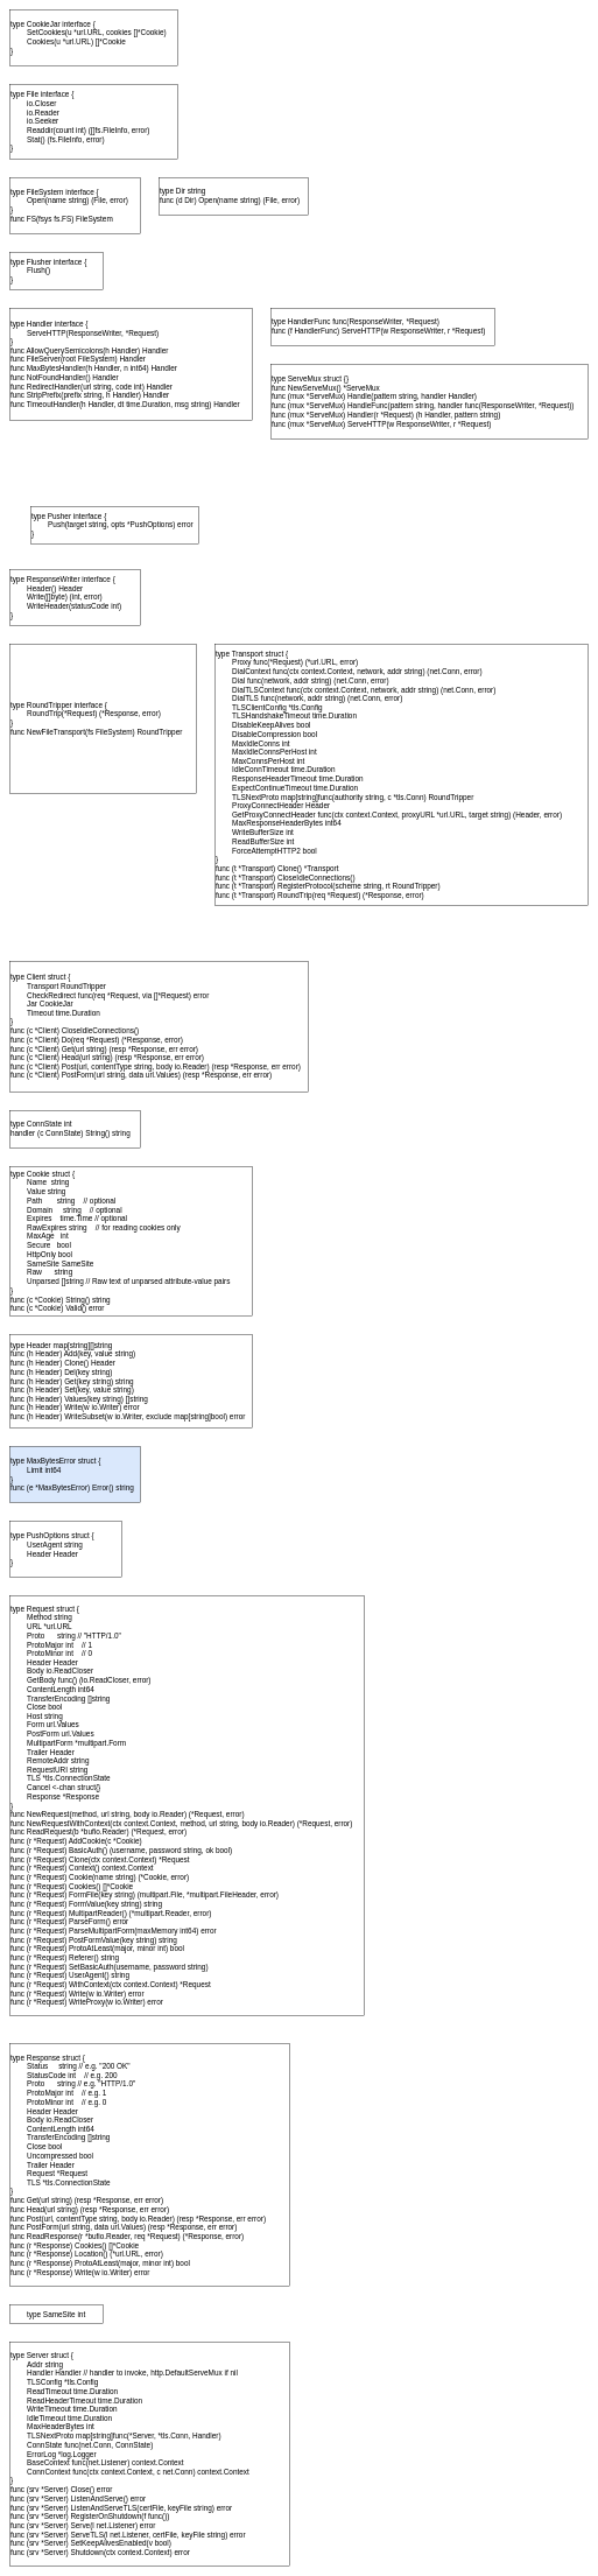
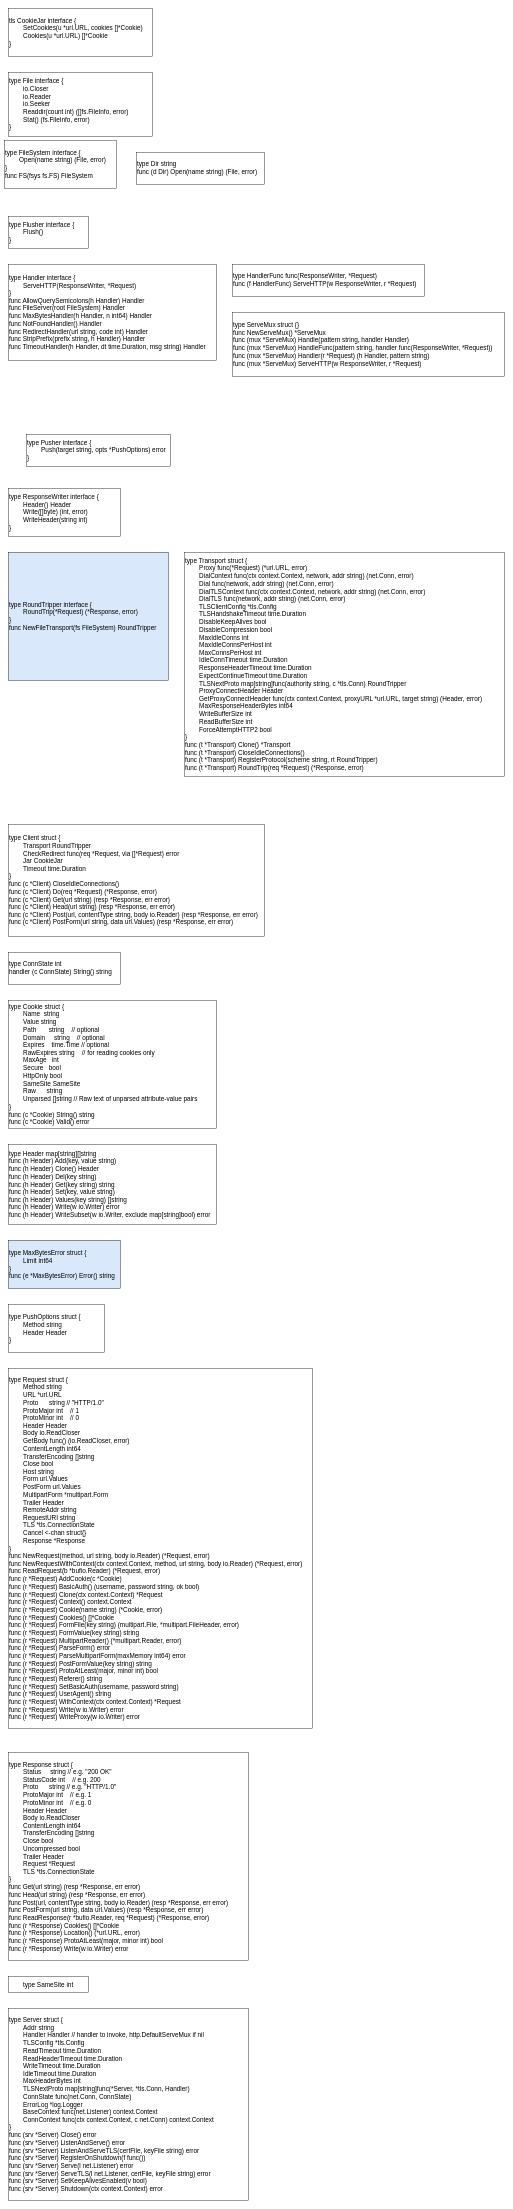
- <mxCell id="2" value="&lt;div style=&quot;font-size: 16px&quot;&gt;&lt;font style=&quot;font-size: 16px&quot;&gt;type CookieJar interface {&lt;/font&gt;&lt;/div&gt;&lt;div style=&quot;font-size: 16px&quot;&gt;&lt;font style=&quot;font-size: 16px&quot;&gt;&lt;span style=&quot;white-space: pre&quot;&gt;&#09;&lt;/span&gt;SetCookies(u *url.URL, cookies []*Cookie)&lt;/font&gt;&lt;/div&gt;&lt;div style=&quot;font-size: 16px&quot;&gt;&lt;font style=&quot;font-size: 16px&quot;&gt;&lt;span style=&quot;white-space: pre&quot;&gt;&#09;&lt;/span&gt;Cookies(u *url.URL) []*Cookie&lt;/font&gt;&lt;/div&gt;&lt;div style=&quot;font-size: 16px&quot;&gt;&lt;font style=&quot;font-size: 16px&quot;&gt;}&lt;/font&gt;&lt;/div&gt;" style="rounded=0;whiteSpace=wrap;html=1;align=left;" vertex="1" parent="1"><mxGeometry x="20" y="20" width="360" height="120" as="geometry" /></mxCell>
+ <mxCell id="2" value="&lt;div style=&quot;font-size: 16px&quot;&gt;&lt;font style=&quot;font-size: 16px&quot;&gt;tls CookieJar interface {&lt;/font&gt;&lt;/div&gt;&lt;div style=&quot;font-size: 16px&quot;&gt;&lt;font style=&quot;font-size: 16px&quot;&gt;&lt;span style=&quot;white-space: pre&quot;&gt;&#09;&lt;/span&gt;SetCookies(u *url.URL, cookies []*Cookie)&lt;/font&gt;&lt;/div&gt;&lt;div style=&quot;font-size: 16px&quot;&gt;&lt;font style=&quot;font-size: 16px&quot;&gt;&lt;span style=&quot;white-space: pre&quot;&gt;&#09;&lt;/span&gt;Cookies(u *url.URL) []*Cookie&lt;/font&gt;&lt;/div&gt;&lt;div style=&quot;font-size: 16px&quot;&gt;&lt;font style=&quot;font-size: 16px&quot;&gt;}&lt;/font&gt;&lt;/div&gt;" style="rounded=0;whiteSpace=wrap;html=1;align=left;" vertex="1" parent="1"><mxGeometry x="20" y="20" width="360" height="120" as="geometry" /></mxCell>
- <mxCell id="4" value="&lt;div style=&quot;font-size: 16px&quot;&gt;&lt;font style=&quot;font-size: 16px&quot;&gt;type FileSystem interface {&lt;/font&gt;&lt;/div&gt;&lt;div style=&quot;font-size: 16px&quot;&gt;&lt;font style=&quot;font-size: 16px&quot;&gt;&lt;span style=&quot;white-space: pre&quot;&gt;&#09;&lt;/span&gt;Open(name string) (File, error)&lt;/font&gt;&lt;/div&gt;&lt;div style=&quot;font-size: 16px&quot;&gt;&lt;font style=&quot;font-size: 16px&quot;&gt;}&lt;/font&gt;&lt;/div&gt;&lt;div style=&quot;font-size: 16px&quot;&gt;&lt;font style=&quot;font-size: 16px&quot;&gt;func FS(fsys fs.FS) FileSystem&lt;/font&gt;&lt;/div&gt;" style="rounded=0;whiteSpace=wrap;html=1;align=left;" vertex="1" parent="1"><mxGeometry x="20" y="380" width="280" height="120" as="geometry" /></mxCell>
+ <mxCell id="4" value="&lt;div style=&quot;font-size: 16px&quot;&gt;&lt;font style=&quot;font-size: 16px&quot;&gt;type FileSystem interface {&lt;/font&gt;&lt;/div&gt;&lt;div style=&quot;font-size: 16px&quot;&gt;&lt;font style=&quot;font-size: 16px&quot;&gt;&lt;span style=&quot;white-space: pre&quot;&gt;&#09;&lt;/span&gt;Open(name string) (File, error)&lt;/font&gt;&lt;/div&gt;&lt;div style=&quot;font-size: 16px&quot;&gt;&lt;font style=&quot;font-size: 16px&quot;&gt;}&lt;/font&gt;&lt;/div&gt;&lt;div style=&quot;font-size: 16px&quot;&gt;&lt;font style=&quot;font-size: 16px&quot;&gt;func FS(fsys fs.FS) FileSystem&lt;/font&gt;&lt;/div&gt;" style="rounded=0;whiteSpace=wrap;html=1;align=left;" vertex="1" parent="1"><mxGeometry x="10" y="350" width="280" height="120" as="geometry" /></mxCell>
- <mxCell id="11" value="&lt;div style=&quot;font-size: 16px&quot;&gt;&lt;font style=&quot;font-size: 16px&quot;&gt;type ResponseWriter interface {&lt;/font&gt;&lt;/div&gt;&lt;div style=&quot;font-size: 16px&quot;&gt;&lt;font style=&quot;font-size: 16px&quot;&gt;&lt;span style=&quot;white-space: pre&quot;&gt;&#09;&lt;/span&gt;Header() Header&lt;/font&gt;&lt;/div&gt;&lt;div style=&quot;font-size: 16px&quot;&gt;&lt;font style=&quot;font-size: 16px&quot;&gt;&lt;span style=&quot;white-space: pre&quot;&gt;&#09;&lt;/span&gt;Write([]byte) (int, error)&lt;/font&gt;&lt;/div&gt;&lt;div style=&quot;font-size: 16px&quot;&gt;&lt;font style=&quot;font-size: 16px&quot;&gt;&lt;span style=&quot;white-space: pre&quot;&gt;&#09;&lt;/span&gt;WriteHeader(statusCode int)&lt;/font&gt;&lt;/div&gt;&lt;div style=&quot;font-size: 16px&quot;&gt;&lt;font style=&quot;font-size: 16px&quot;&gt;}&lt;/font&gt;&lt;/div&gt;" style="rounded=0;whiteSpace=wrap;html=1;align=left;" vertex="1" parent="1"><mxGeometry x="20" y="1220" width="280" height="120" as="geometry" /></mxCell>
+ <mxCell id="11" value="&lt;div style=&quot;font-size: 16px&quot;&gt;&lt;font style=&quot;font-size: 16px&quot;&gt;type ResponseWriter interface {&lt;/font&gt;&lt;/div&gt;&lt;div style=&quot;font-size: 16px&quot;&gt;&lt;font style=&quot;font-size: 16px&quot;&gt;&lt;span style=&quot;white-space: pre&quot;&gt;&#09;&lt;/span&gt;Header() Header&lt;/font&gt;&lt;/div&gt;&lt;div style=&quot;font-size: 16px&quot;&gt;&lt;font style=&quot;font-size: 16px&quot;&gt;&lt;span style=&quot;white-space: pre&quot;&gt;&#09;&lt;/span&gt;Write([]byte) (int, error)&lt;/font&gt;&lt;/div&gt;&lt;div style=&quot;font-size: 16px&quot;&gt;&lt;font style=&quot;font-size: 16px&quot;&gt;&lt;span style=&quot;white-space: pre&quot;&gt;&#09;&lt;/span&gt;WriteHeader(string int)&lt;/font&gt;&lt;/div&gt;&lt;div style=&quot;font-size: 16px&quot;&gt;&lt;font style=&quot;font-size: 16px&quot;&gt;}&lt;/font&gt;&lt;/div&gt;" style="rounded=0;whiteSpace=wrap;html=1;align=left;" vertex="1" parent="1"><mxGeometry x="20" y="1220" width="280" height="120" as="geometry" /></mxCell>
- <mxCell id="12" value="&lt;div style=&quot;font-size: 16px&quot;&gt;&lt;font style=&quot;font-size: 16px&quot;&gt;type RoundTripper interface {&lt;/font&gt;&lt;/div&gt;&lt;div style=&quot;font-size: 16px&quot;&gt;&lt;font style=&quot;font-size: 16px&quot;&gt;&lt;span style=&quot;white-space: pre&quot;&gt;&#09;&lt;/span&gt;RoundTrip(*Request) (*Response, error)&lt;/font&gt;&lt;/div&gt;&lt;div style=&quot;font-size: 16px&quot;&gt;&lt;font style=&quot;font-size: 16px&quot;&gt;}&lt;/font&gt;&lt;/div&gt;&lt;div style=&quot;font-size: 16px&quot;&gt;&lt;font style=&quot;font-size: 16px&quot;&gt;func NewFileTransport(fs FileSystem) RoundTripper&lt;/font&gt;&lt;/div&gt;" style="rounded=0;whiteSpace=wrap;html=1;align=left;" vertex="1" parent="1"><mxGeometry x="20" y="1380" width="400" height="320" as="geometry" /></mxCell>
+ <mxCell id="12" value="&lt;div style=&quot;font-size: 16px&quot;&gt;&lt;font style=&quot;font-size: 16px&quot;&gt;type RoundTripper interface {&lt;/font&gt;&lt;/div&gt;&lt;div style=&quot;font-size: 16px&quot;&gt;&lt;font style=&quot;font-size: 16px&quot;&gt;&lt;span style=&quot;white-space: pre&quot;&gt;&#09;&lt;/span&gt;RoundTrip(*Request) (*Response, error)&lt;/font&gt;&lt;/div&gt;&lt;div style=&quot;font-size: 16px&quot;&gt;&lt;font style=&quot;font-size: 16px&quot;&gt;}&lt;/font&gt;&lt;/div&gt;&lt;div style=&quot;font-size: 16px&quot;&gt;&lt;font style=&quot;font-size: 16px&quot;&gt;func NewFileTransport(fs FileSystem) RoundTripper&lt;/font&gt;&lt;/div&gt;" style="rounded=0;whiteSpace=wrap;html=1;align=left;fillColor=#dae8fc;" vertex="1" parent="1"><mxGeometry x="20" y="1380" width="400" height="320" as="geometry" /></mxCell>
- <mxCell id="19" value="&lt;div style=&quot;font-size: 16px&quot;&gt;&lt;font style=&quot;font-size: 16px&quot;&gt;type PushOptions struct {&lt;/font&gt;&lt;/div&gt;&lt;div style=&quot;font-size: 16px&quot;&gt;&lt;font style=&quot;font-size: 16px&quot;&gt;&lt;span style=&quot;white-space: pre&quot;&gt;&#09;&lt;/span&gt;UserAgent string&lt;/font&gt;&lt;/div&gt;&lt;div style=&quot;font-size: 16px&quot;&gt;&lt;font style=&quot;font-size: 16px&quot;&gt;&lt;span style=&quot;white-space: pre&quot;&gt;&#09;&lt;/span&gt;Header Header&lt;/font&gt;&lt;/div&gt;&lt;div style=&quot;font-size: 16px&quot;&gt;&lt;font style=&quot;font-size: 16px&quot;&gt;}&lt;/font&gt;&lt;/div&gt;" style="rounded=0;whiteSpace=wrap;html=1;align=left;" vertex="1" parent="1"><mxGeometry x="20" y="3260" width="240" height="120" as="geometry" /></mxCell>
+ <mxCell id="19" value="&lt;div style=&quot;font-size: 16px&quot;&gt;&lt;font style=&quot;font-size: 16px&quot;&gt;type PushOptions struct {&lt;/font&gt;&lt;/div&gt;&lt;div style=&quot;font-size: 16px&quot;&gt;&lt;font style=&quot;font-size: 16px&quot;&gt;&lt;span style=&quot;white-space: pre&quot;&gt;&#09;&lt;/span&gt;Method string&lt;/font&gt;&lt;/div&gt;&lt;div style=&quot;font-size: 16px&quot;&gt;&lt;font style=&quot;font-size: 16px&quot;&gt;&lt;span style=&quot;white-space: pre&quot;&gt;&#09;&lt;/span&gt;Header Header&lt;/font&gt;&lt;/div&gt;&lt;div style=&quot;font-size: 16px&quot;&gt;&lt;font style=&quot;font-size: 16px&quot;&gt;}&lt;/font&gt;&lt;/div&gt;" style="rounded=0;whiteSpace=wrap;html=1;align=left;" vertex="1" parent="1"><mxGeometry x="20" y="3260" width="240" height="120" as="geometry" /></mxCell>
